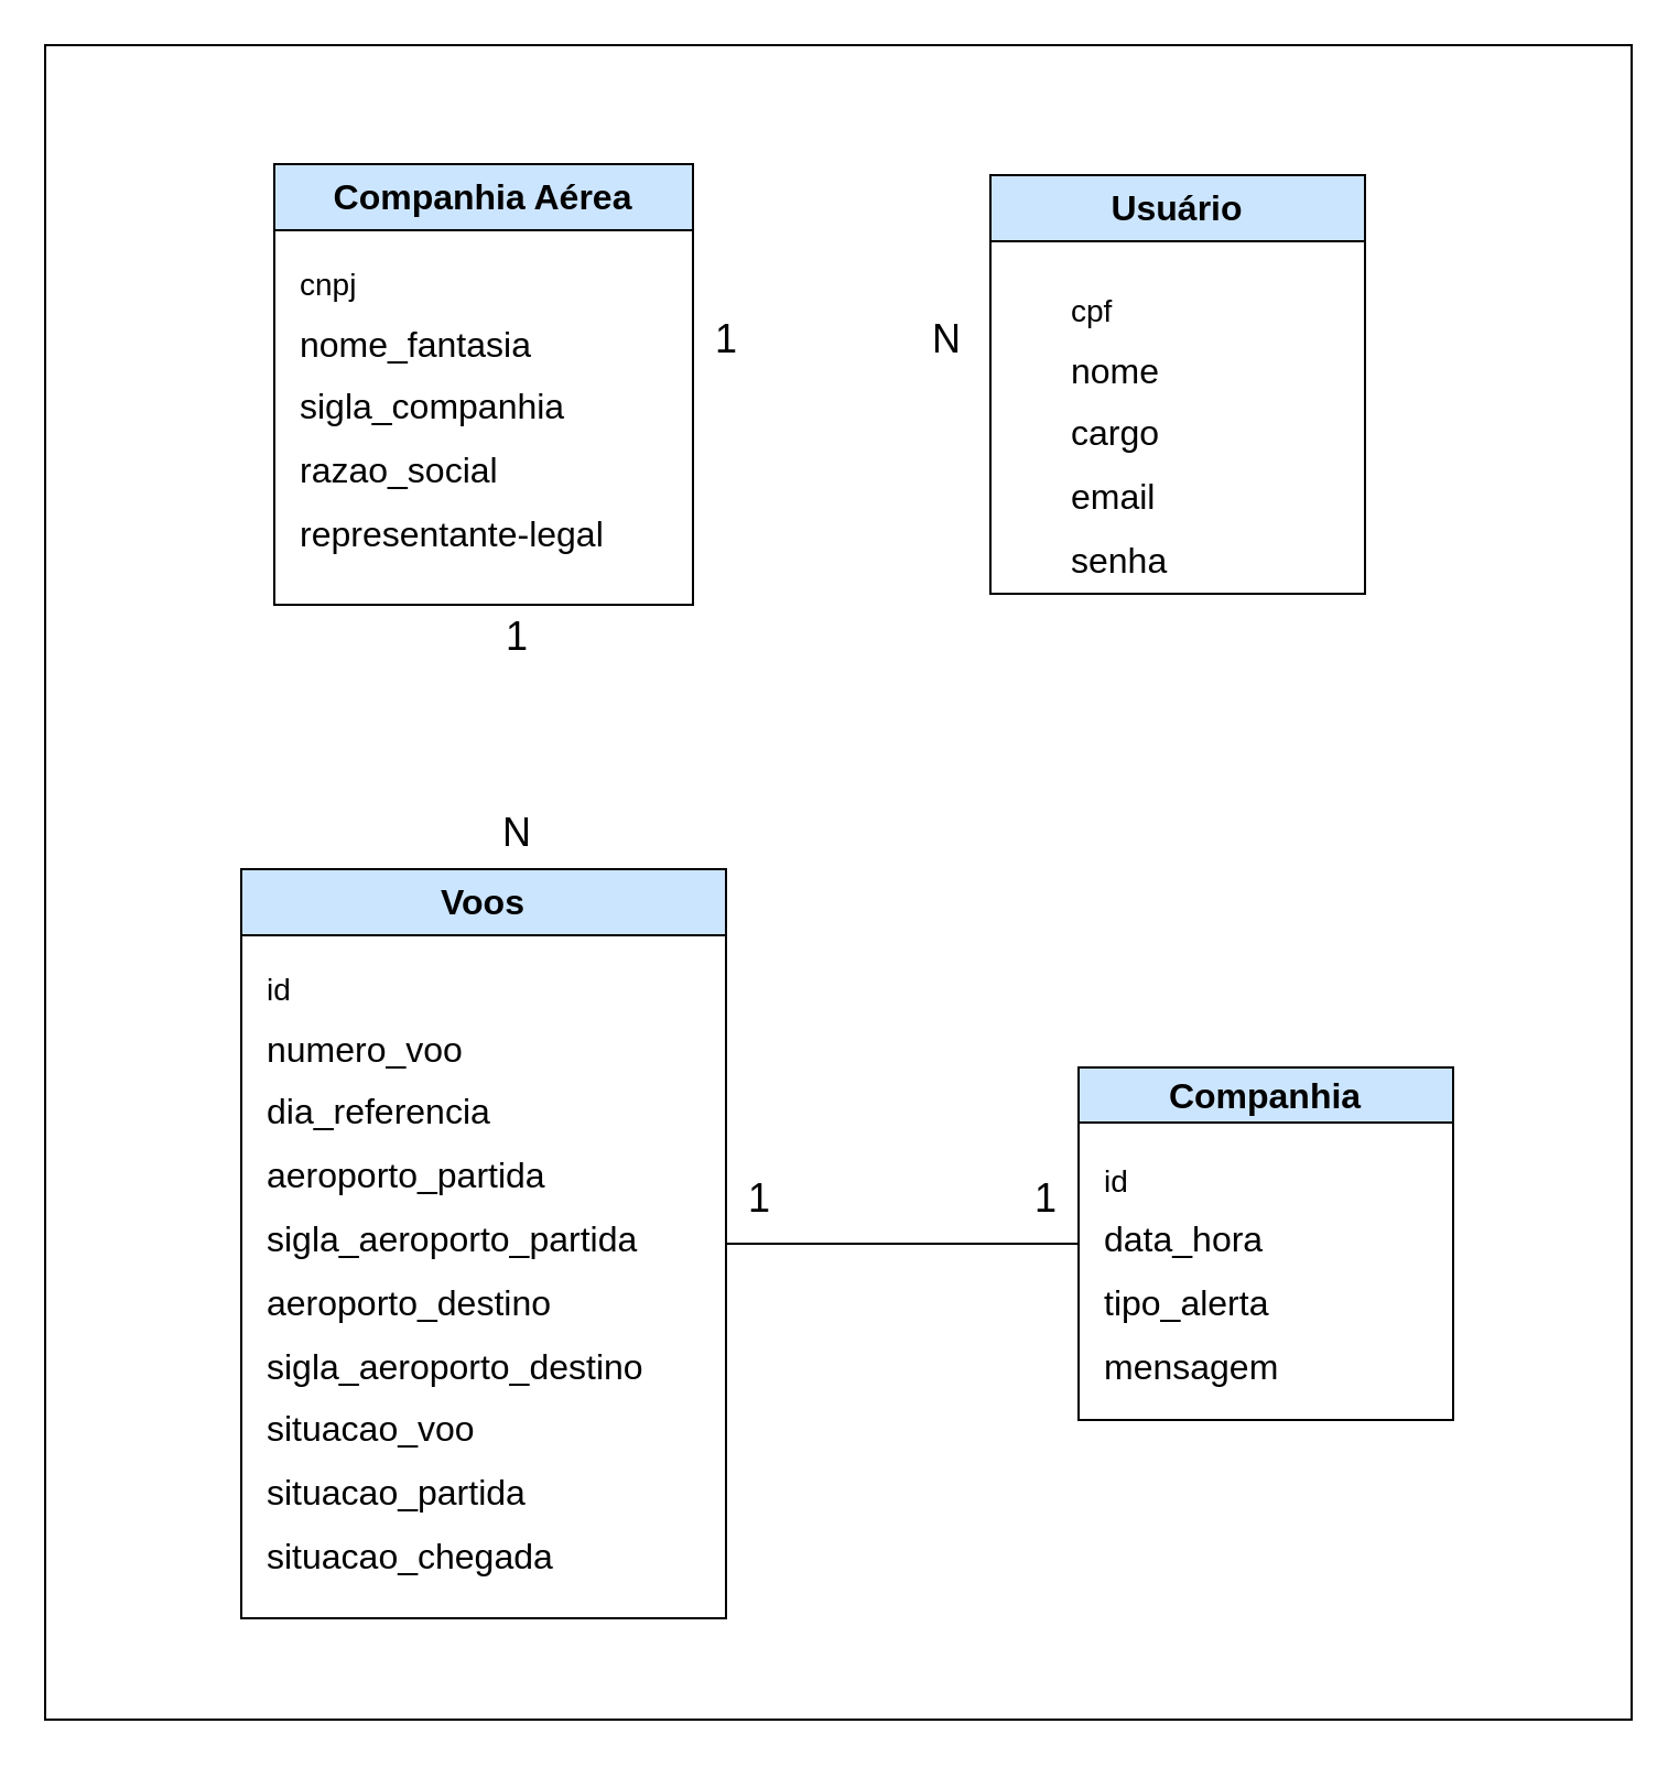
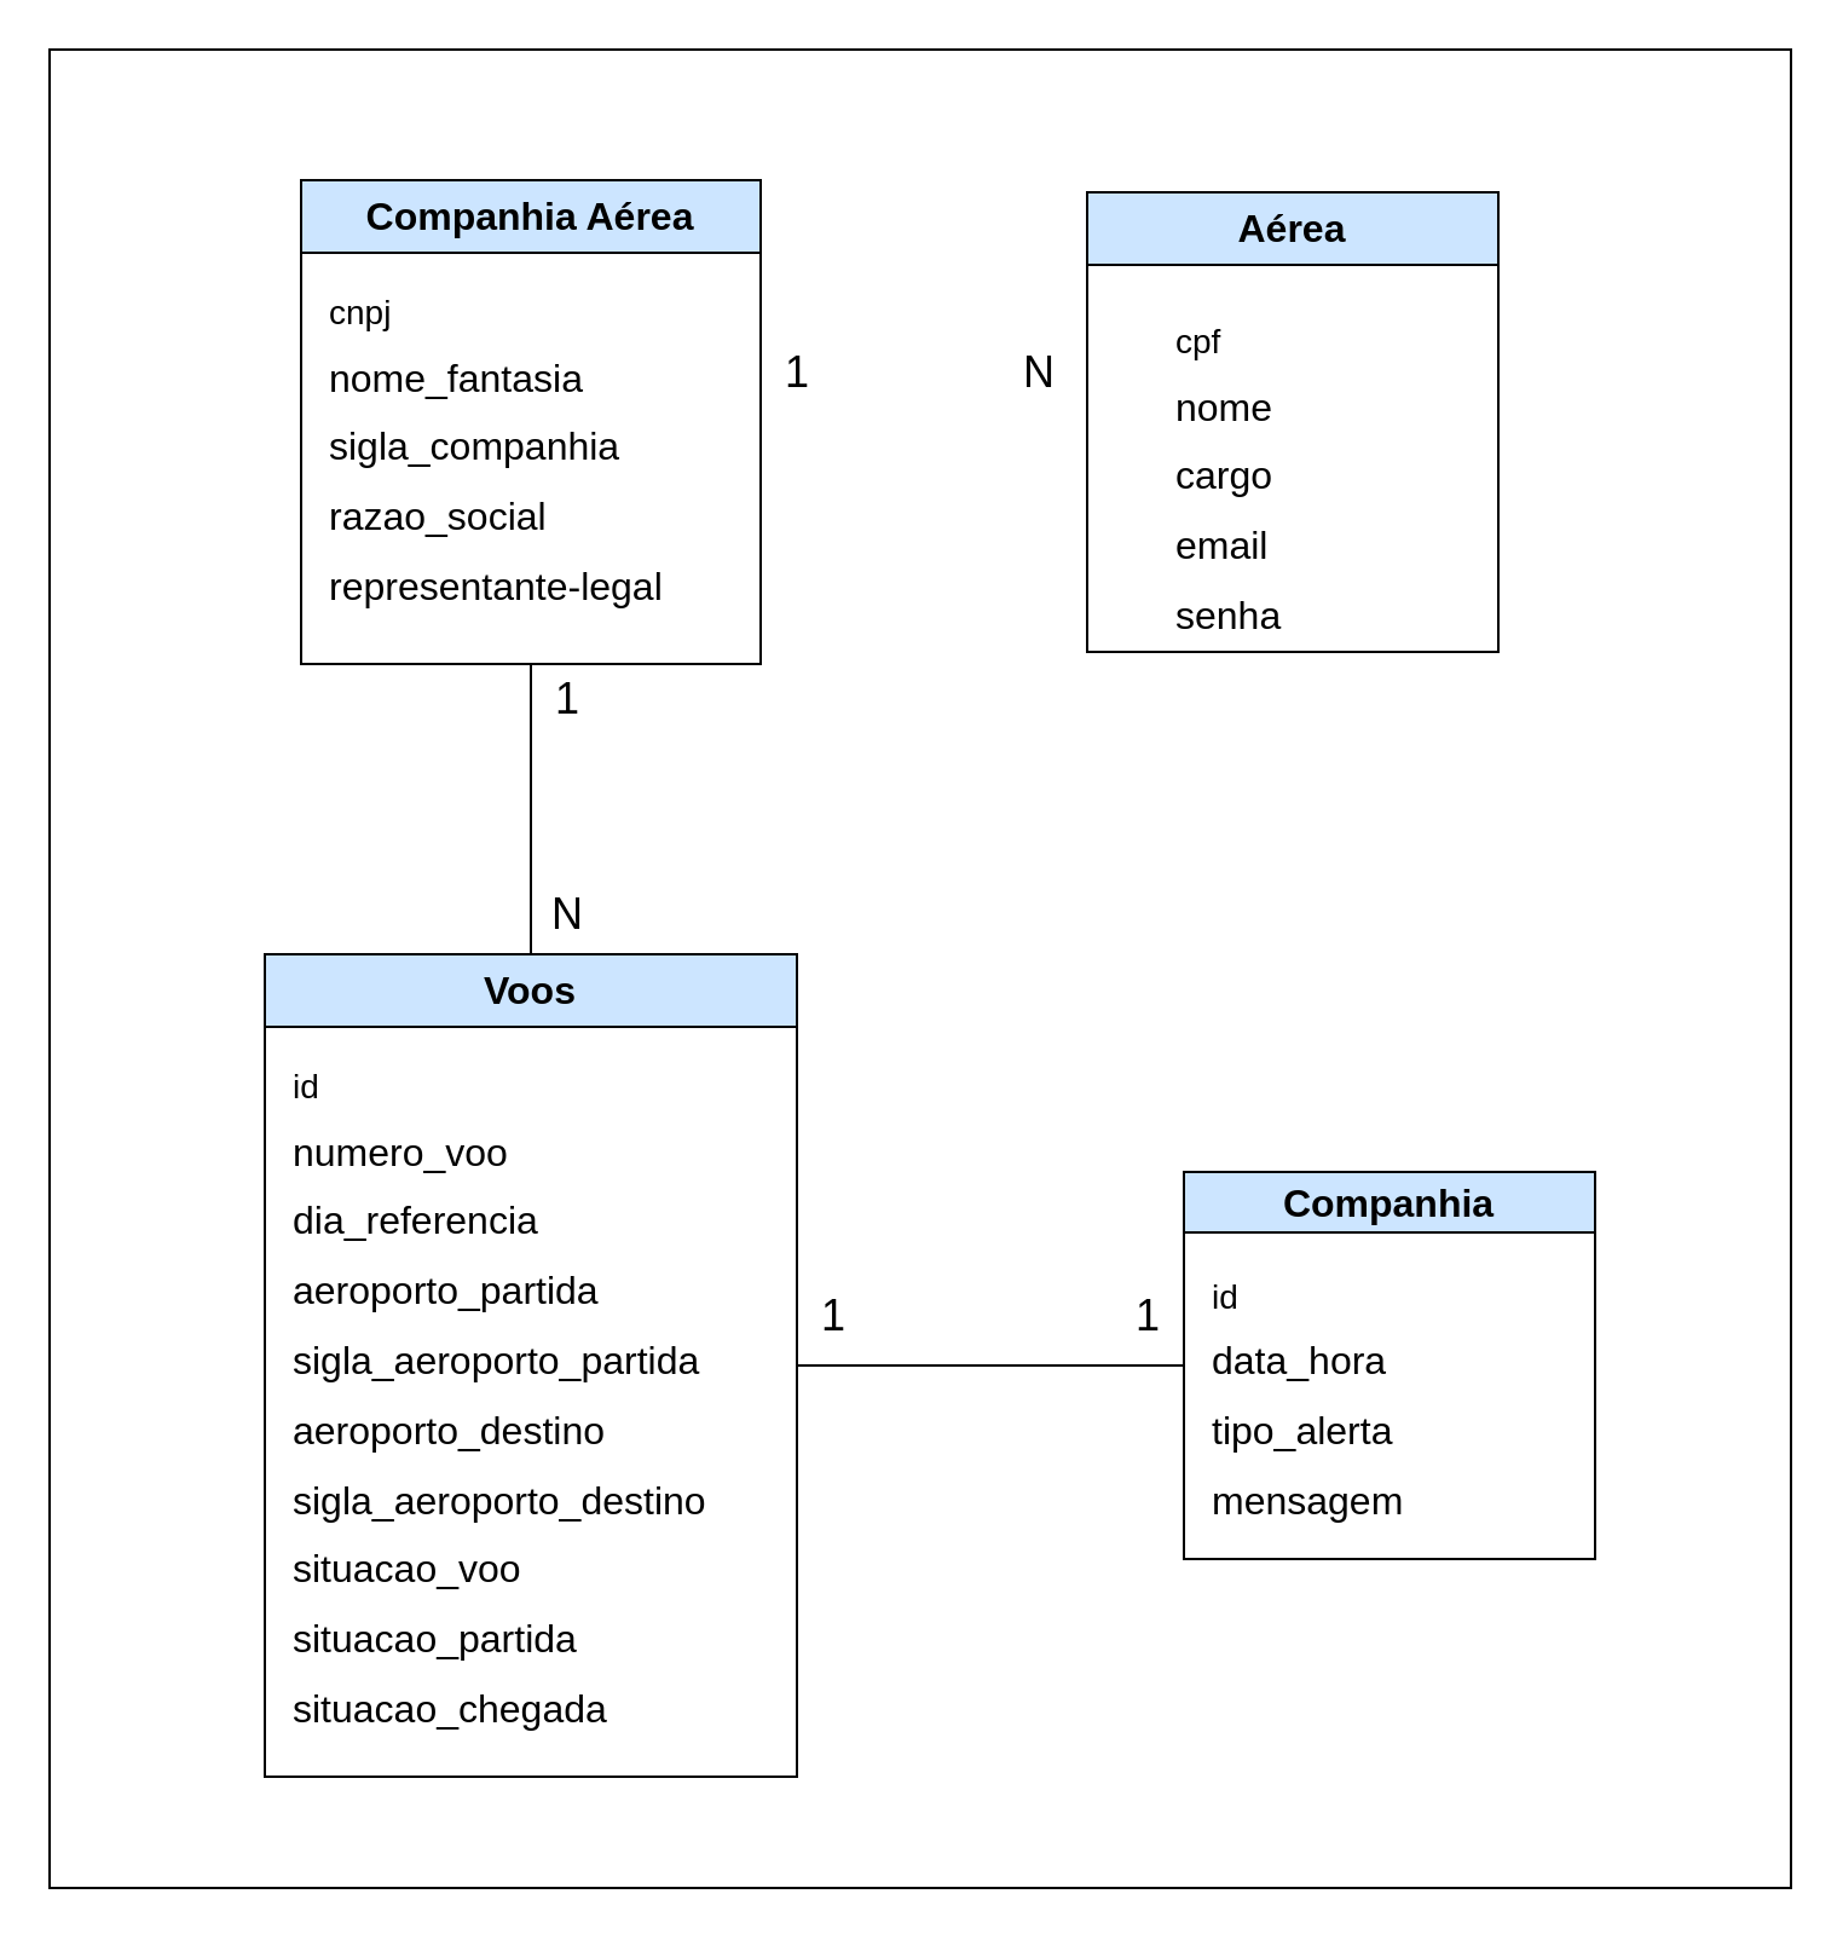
- <mxCell id="4" value="&lt;font style=&quot;font-size: 16px;&quot;&gt;Usuário&lt;/font&gt;" style="swimlane;whiteSpace=wrap;html=1;fillColor=#CCE5FF;startSize=30;" vertex="1" parent="1"><mxGeometry x="449" y="79" width="170" height="190" as="geometry" /></mxCell>
+ <mxCell id="4" value="&lt;font style=&quot;font-size: 16px;&quot;&gt;Aérea&lt;/font&gt;" style="swimlane;whiteSpace=wrap;html=1;fillColor=#CCE5FF;startSize=30;" vertex="1" parent="1"><mxGeometry x="449" y="79" width="170" height="190" as="geometry" /></mxCell>
+ <mxCell id="10" value="" style="endArrow=none;html=1;rounded=0;entryX=0.5;entryY=0;entryDx=0;entryDy=0;exitX=0.5;exitY=1;exitDx=0;exitDy=0;strokeWidth=1;" edge="1" parent="1" source="2" target="6"><mxGeometry width="50" height="50" relative="1" as="geometry"><mxPoint x="399" y="264" as="sourcePoint" /><mxPoint x="279" y="334" as="targetPoint" /></mxGeometry></mxCell>
